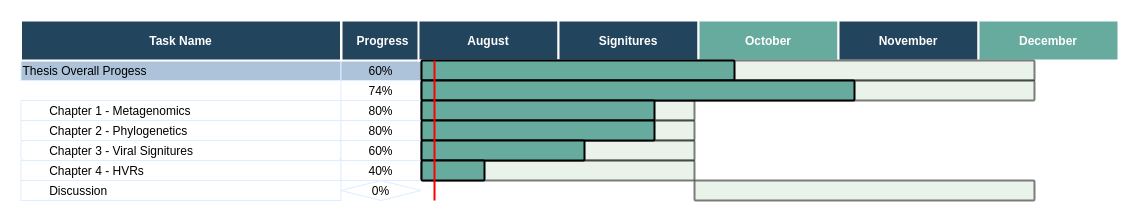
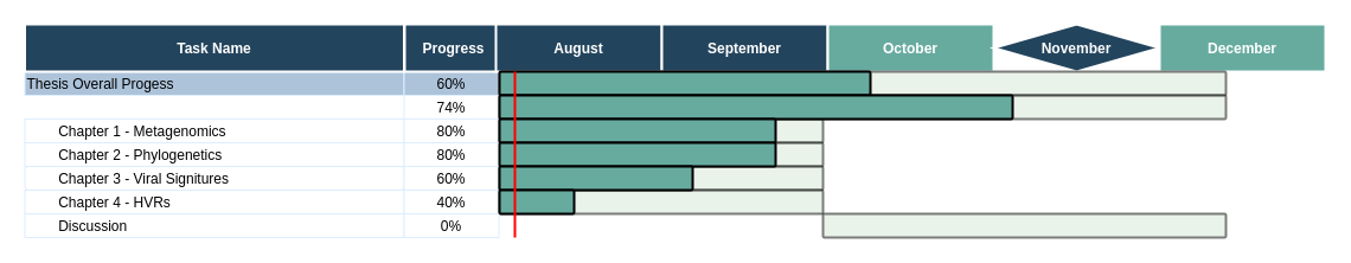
- <mxCell id="18" value="Signitures" style="fillColor=#23445D;strokeColor=#FFFFFF;strokeWidth=2;fontColor=#FFFFFF;fontStyle=1" parent="1" vertex="1"><mxGeometry x="558" y="20" width="140" height="40" as="geometry" /></mxCell>
+ <mxCell id="18" value="September" style="fillColor=#23445D;strokeColor=#FFFFFF;strokeWidth=2;fontColor=#FFFFFF;fontStyle=1" parent="1" vertex="1"><mxGeometry x="558" y="20" width="140" height="40" as="geometry" /></mxCell>
- <mxCell id="20" value="November" style="fillColor=#23445D;strokeColor=#FFFFFF;strokeWidth=2;fontColor=#FFFFFF;fontStyle=1" parent="1" vertex="1"><mxGeometry x="838" y="20" width="140" height="40" as="geometry" /></mxCell>
+ <mxCell id="20" value="November" style="rhombus;fillColor=#23445D;strokeColor=#FFFFFF;strokeWidth=2;fontColor=#FFFFFF;fontStyle=1;" parent="1" vertex="1"><mxGeometry x="838" y="20" width="140" height="40" as="geometry" /></mxCell>
- <mxCell id="14" value="0%" style="rhombus;strokeColor=#DEEDFF;fillColor=#FFFFFF;" parent="1" vertex="1"><mxGeometry x="340.5" y="180" width="80.0" height="20" as="geometry" /></mxCell>
+ <mxCell id="14" value="0%" style="strokeColor=#DEEDFF;fillColor=#FFFFFF;" parent="1" vertex="1"><mxGeometry x="340.5" y="180" width="80.0" height="20" as="geometry" /></mxCell>
